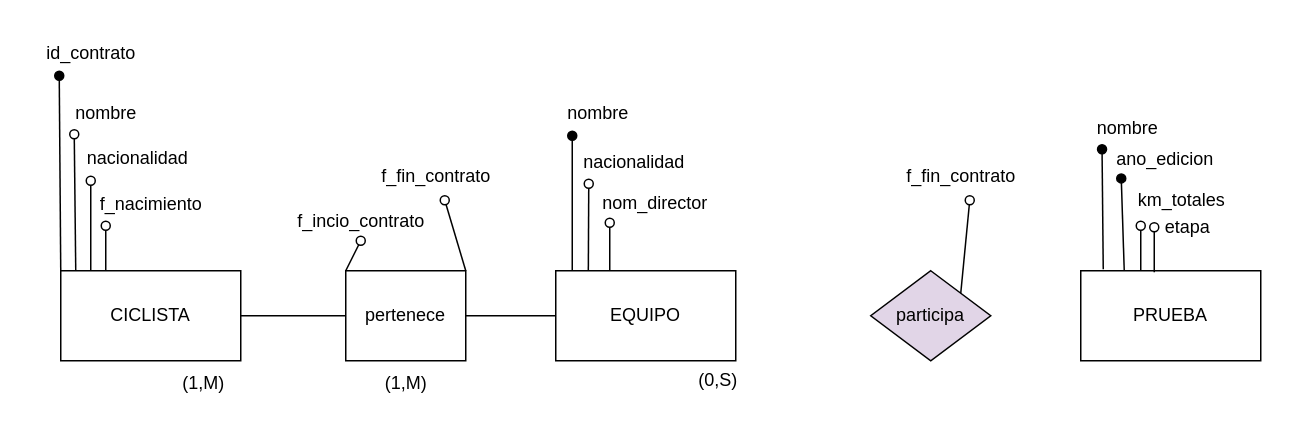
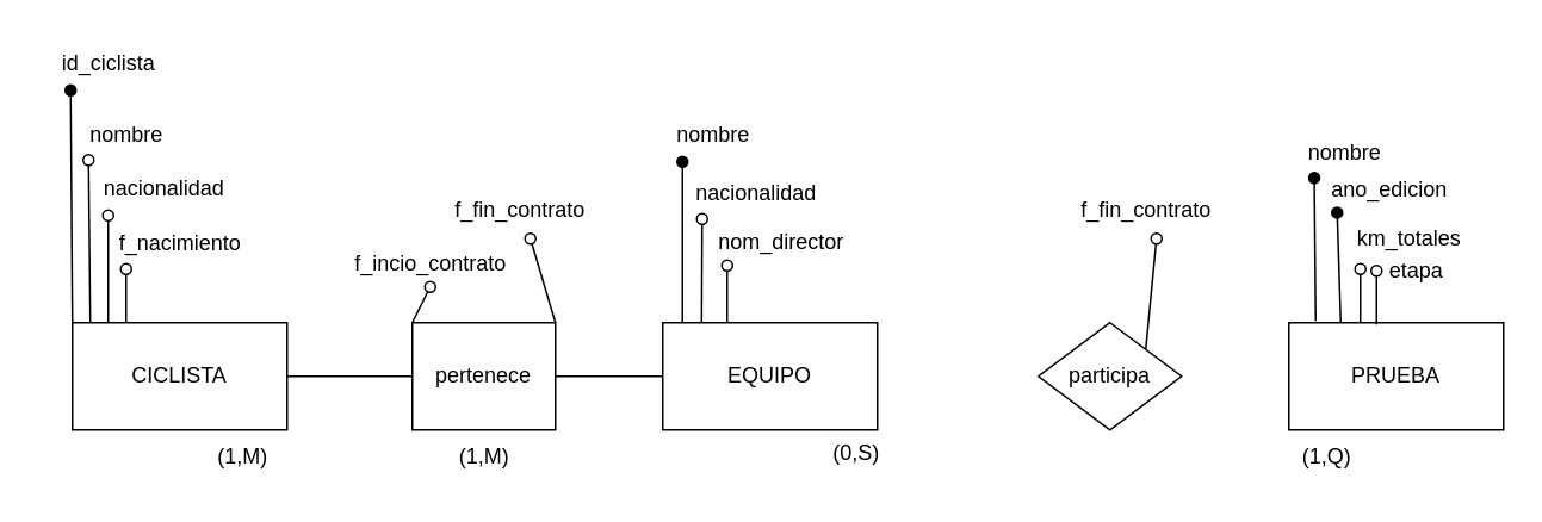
- <mxCell id="23" value="id_contrato" style="text;html=1;align=center;verticalAlign=middle;resizable=0;points=[];autosize=1;strokeColor=none;fillColor=none;" vertex="1" parent="1"><mxGeometry x="20" y="20" width="80" height="30" as="geometry" /></mxCell>
+ <mxCell id="23" value="id_ciclista" style="text;html=1;align=center;verticalAlign=middle;resizable=0;points=[];autosize=1;strokeColor=none;fillColor=none;" vertex="1" parent="1"><mxGeometry x="20" y="20" width="80" height="30" as="geometry" /></mxCell>
- <mxCell id="6" value="participa" style="rhombus;whiteSpace=wrap;html=1;fillColor=#e1d5e7;" vertex="1" parent="1"><mxGeometry x="580" y="180" width="80" height="60" as="geometry" /></mxCell>
+ <mxCell id="6" value="participa" style="rhombus;whiteSpace=wrap;html=1;" vertex="1" parent="1"><mxGeometry x="580" y="180" width="80" height="60" as="geometry" /></mxCell>
+ <mxCell id="38" value="(1,Q)" style="text;html=1;align=center;verticalAlign=middle;resizable=0;points=[];autosize=1;strokeColor=none;fillColor=none;" vertex="1" parent="1"><mxGeometry x="716" y="240" width="50" height="30" as="geometry" /></mxCell>
